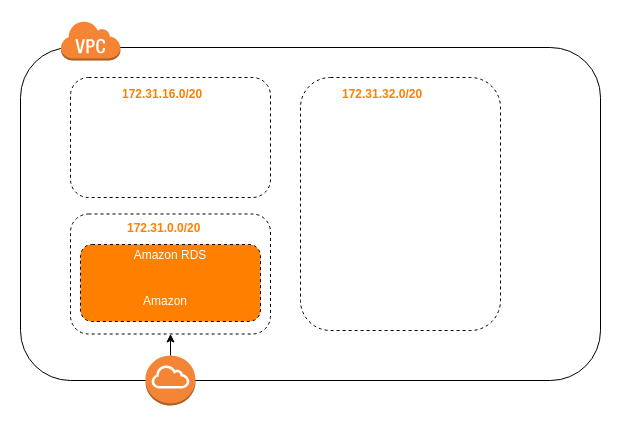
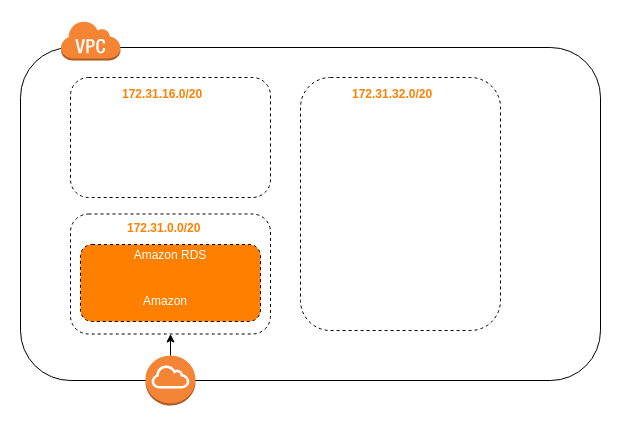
- <mxCell id="12" value="172.31.32.0/20" style="text;html=1;fontStyle=1;fontColor=#FF8000;" vertex="1" parent="1"><mxGeometry x="340" y="80" width="90" height="30" as="geometry" /></mxCell>
+ <mxCell id="12" value="172.31.32.0/20" style="text;html=1;fontStyle=1;fontColor=#FF8000;" vertex="1" parent="1"><mxGeometry x="350" y="80" width="90" height="30" as="geometry" /></mxCell>
